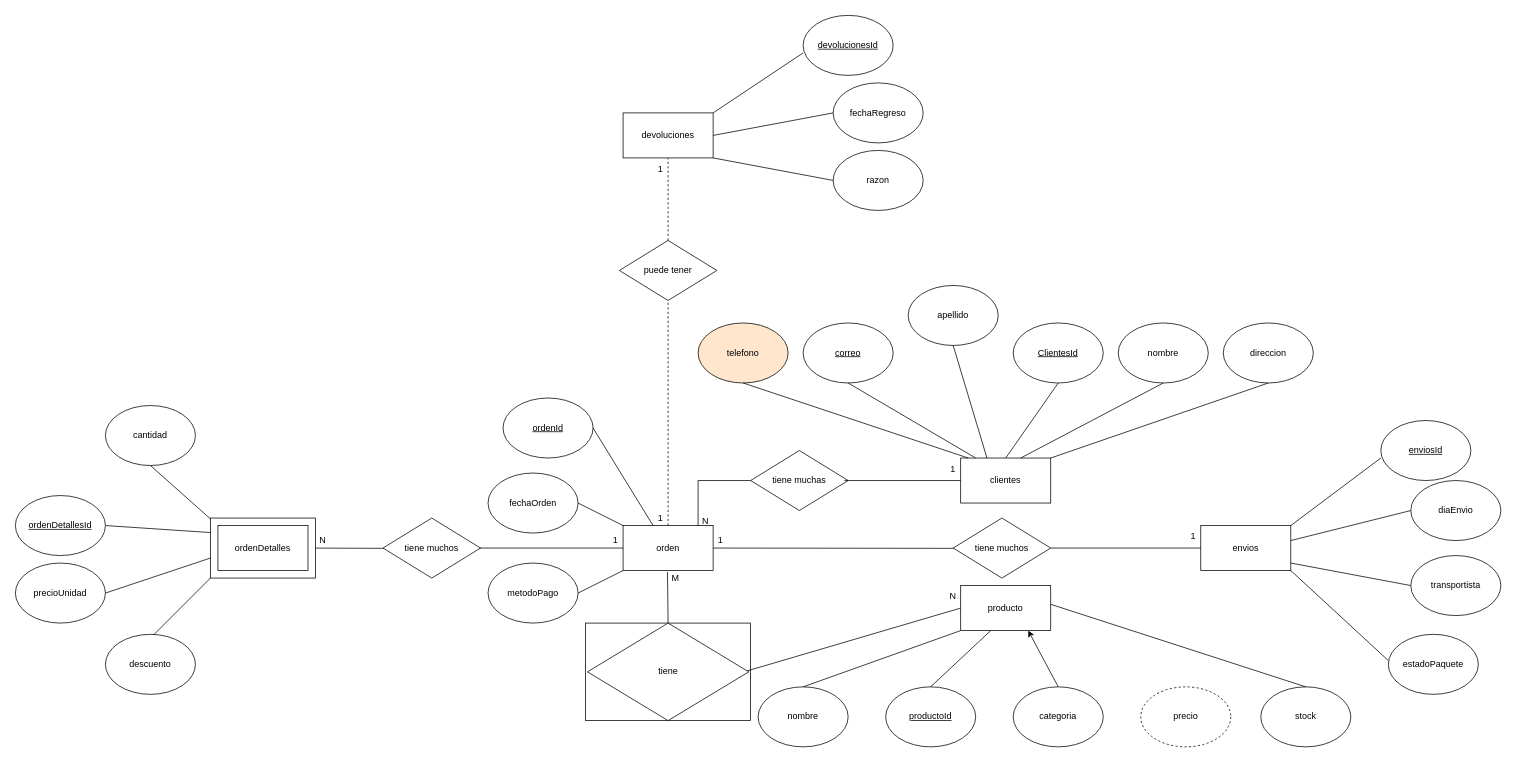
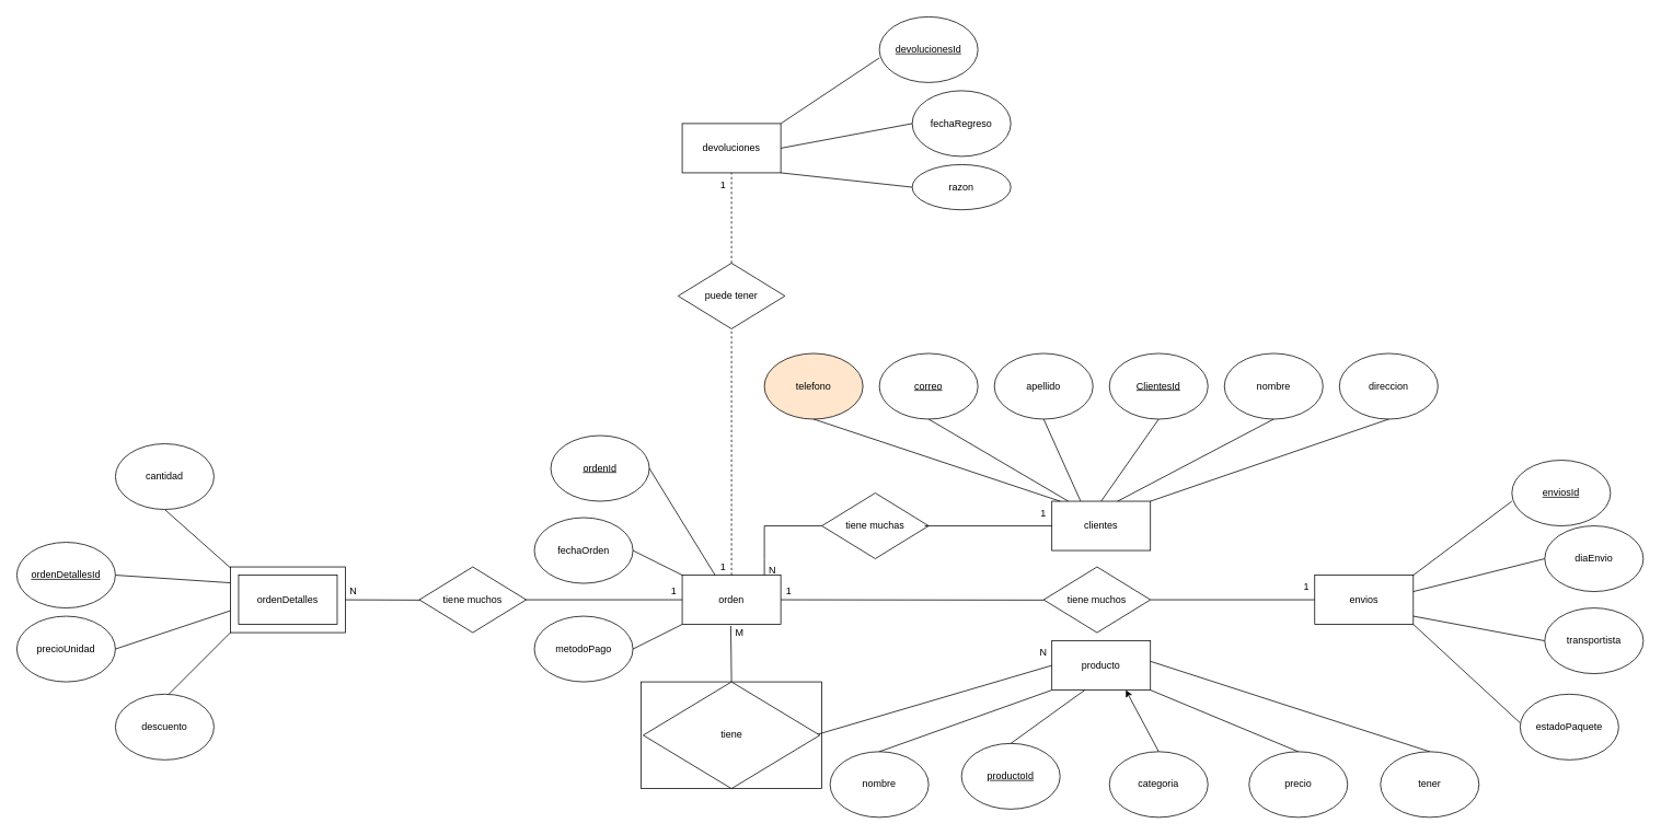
- <mxCell id="73" value="razon" style="ellipse;whiteSpace=wrap;html=1;" parent="1" vertex="1"><mxGeometry x="1110" y="200" width="120" height="80" as="geometry" /></mxCell>
+ <mxCell id="73" value="razon" style="ellipse;whiteSpace=wrap;html=1;" parent="1" vertex="1"><mxGeometry x="1110" y="200" width="120" height="55" as="geometry" /></mxCell>
- <mxCell id="4" value="apellido" style="ellipse;whiteSpace=wrap;html=1;" parent="1" vertex="1"><mxGeometry x="1210" y="380" width="120" height="80" as="geometry" /></mxCell>
+ <mxCell id="4" value="apellido" style="ellipse;whiteSpace=wrap;html=1;" parent="1" vertex="1"><mxGeometry x="1210" y="430" width="120" height="80" as="geometry" /></mxCell>
+ <mxCell id="24" value="" style="endArrow=none;html=1;rounded=0;exitX=1;exitY=1;exitDx=0;exitDy=0;entryX=0.5;entryY=0;entryDx=0;entryDy=0;" parent="1" source="16" target="20" edge="1"><mxGeometry width="50" height="50" relative="1" as="geometry"><mxPoint x="1410" y="810" as="sourcePoint" /><mxPoint x="1460" y="760" as="targetPoint" /></mxGeometry></mxCell>
- <mxCell id="18" value="&lt;u&gt;productoId&lt;/u&gt;" style="ellipse;whiteSpace=wrap;html=1;" parent="1" vertex="1"><mxGeometry x="1180" y="915" width="120" height="80" as="geometry" /></mxCell>
+ <mxCell id="18" value="&lt;u&gt;productoId&lt;/u&gt;" style="ellipse;whiteSpace=wrap;html=1;" parent="1" vertex="1"><mxGeometry x="1170" y="905" width="120" height="80" as="geometry" /></mxCell>
- <mxCell id="20" value="precio" style="ellipse;whiteSpace=wrap;html=1;dashed=1;" parent="1" vertex="1"><mxGeometry x="1520" y="915" width="120" height="80" as="geometry" /></mxCell>
+ <mxCell id="20" value="precio" style="ellipse;whiteSpace=wrap;html=1;" parent="1" vertex="1"><mxGeometry x="1520" y="915" width="120" height="80" as="geometry" /></mxCell>
- <mxCell id="83" value="stock" style="ellipse;whiteSpace=wrap;html=1;" vertex="1" parent="1"><mxGeometry x="1680" y="915" width="120" height="80" as="geometry" /></mxCell>
+ <mxCell id="83" value="tener" style="ellipse;whiteSpace=wrap;html=1;" vertex="1" parent="1"><mxGeometry x="1680" y="915" width="120" height="80" as="geometry" /></mxCell>
